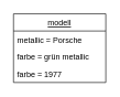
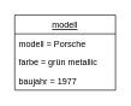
- <mxCell id="3" value="metallic = Porsche" style="text;strokeColor=none;fillColor=none;align=left;verticalAlign=top;spacingLeft=4;spacingRight=4;overflow=hidden;rotatable=0;points=[[0,0.5],[1,0.5]];portConstraint=eastwest;" parent="2" vertex="1"><mxGeometry y="26" width="140" height="26" as="geometry" /></mxCell>
+ <mxCell id="3" value="modell = Porsche" style="text;strokeColor=none;fillColor=none;align=left;verticalAlign=top;spacingLeft=4;spacingRight=4;overflow=hidden;rotatable=0;points=[[0,0.5],[1,0.5]];portConstraint=eastwest;" parent="2" vertex="1"><mxGeometry y="26" width="140" height="26" as="geometry" /></mxCell>
- <mxCell id="5" value="farbe = 1977" style="text;strokeColor=none;fillColor=none;align=left;verticalAlign=top;spacingLeft=4;spacingRight=4;overflow=hidden;rotatable=0;points=[[0,0.5],[1,0.5]];portConstraint=eastwest;" parent="2" vertex="1"><mxGeometry y="78" width="140" height="26" as="geometry" /></mxCell>
+ <mxCell id="5" value="baujahr = 1977" style="text;strokeColor=none;fillColor=none;align=left;verticalAlign=top;spacingLeft=4;spacingRight=4;overflow=hidden;rotatable=0;points=[[0,0.5],[1,0.5]];portConstraint=eastwest;" parent="2" vertex="1"><mxGeometry y="78" width="140" height="26" as="geometry" /></mxCell>
